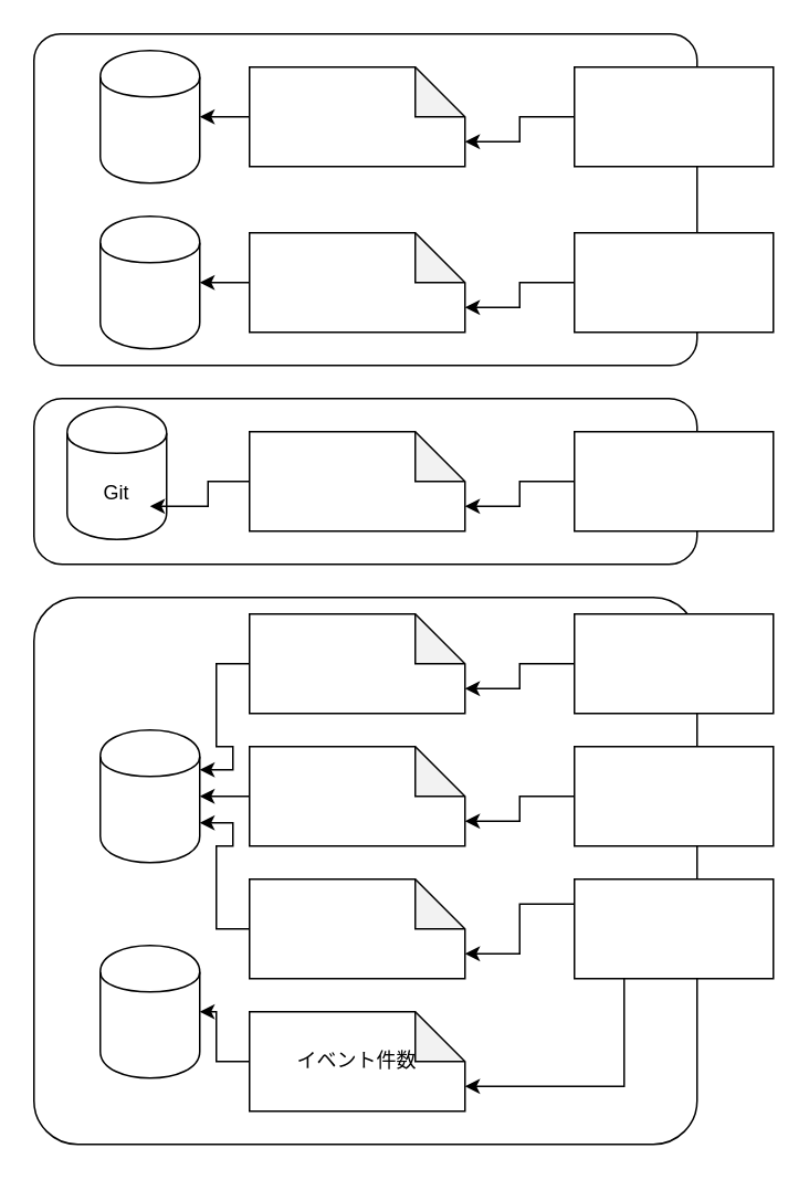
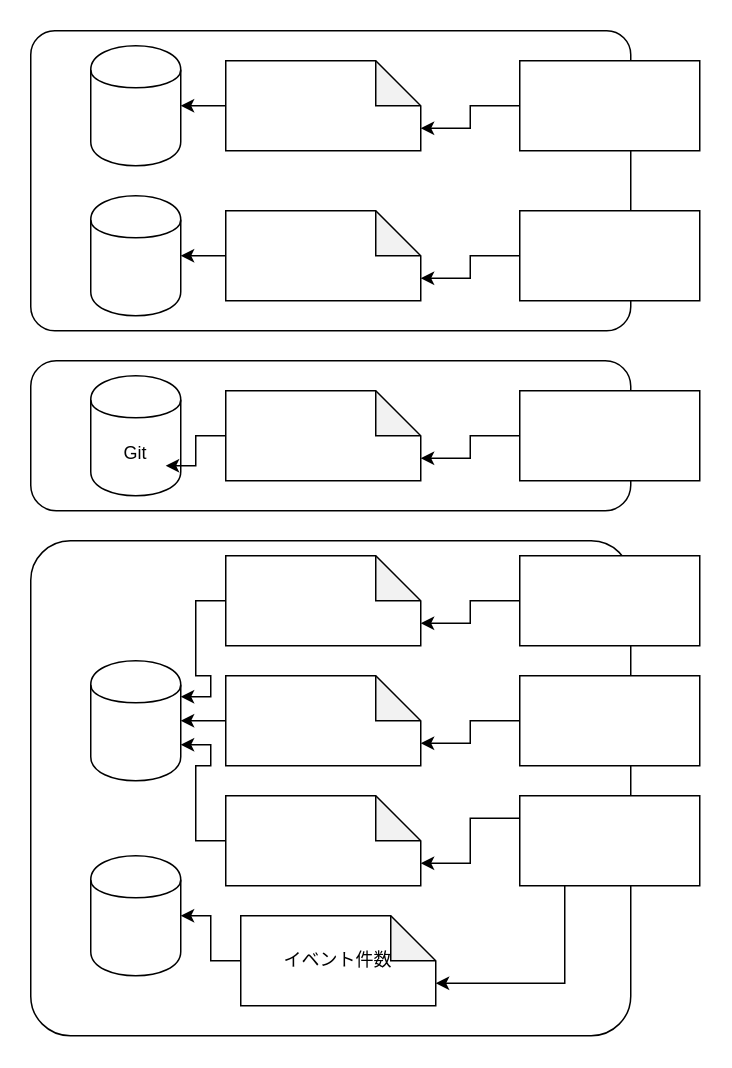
- <mxCell id="32" value="Git" style="shape=cylinder;whiteSpace=wrap;html=1;boundedLbl=1;backgroundOutline=1;" vertex="1" parent="1"><mxGeometry x="40" y="245" width="60" height="80" as="geometry" /></mxCell>
+ <mxCell id="32" value="Git" style="shape=cylinder;whiteSpace=wrap;html=1;boundedLbl=1;backgroundOutline=1;" vertex="1" parent="1"><mxGeometry x="60" y="250" width="60" height="80" as="geometry" /></mxCell>
- <mxCell id="30" value="イベント件数" style="shape=note;whiteSpace=wrap;html=1;backgroundOutline=1;darkOpacity=0.05;" vertex="1" parent="1"><mxGeometry x="150" y="610" width="130" height="60" as="geometry" /></mxCell>
+ <mxCell id="30" value="イベント件数" style="shape=note;whiteSpace=wrap;html=1;backgroundOutline=1;darkOpacity=0.05;" vertex="1" parent="1"><mxGeometry x="160" y="610" width="130" height="60" as="geometry" /></mxCell>
